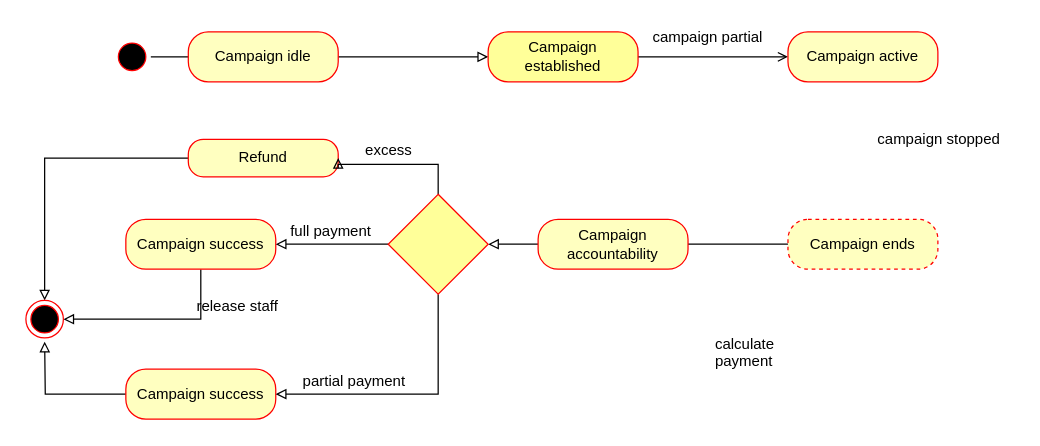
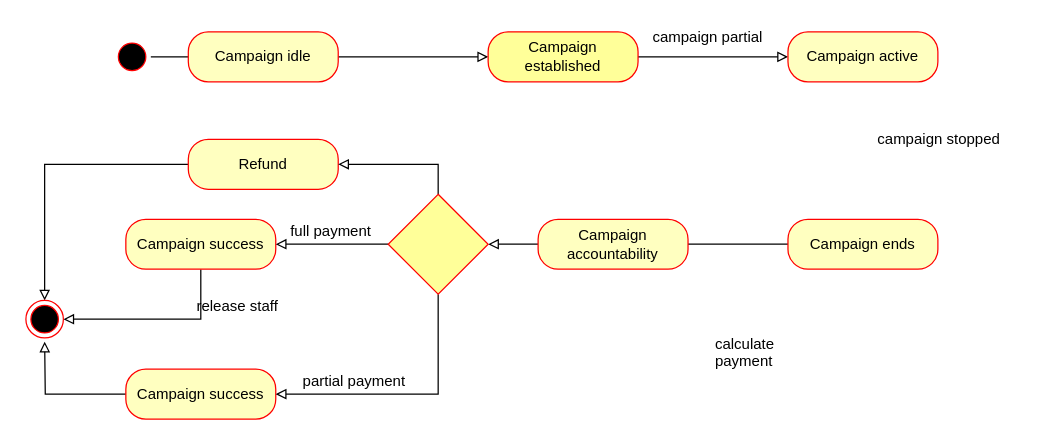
- <mxCell id="12" value="" style="edgeStyle=orthogonalEdgeStyle;rounded=0;orthogonalLoop=1;jettySize=auto;html=1;endArrow=open;endFill=0;" edge="1" parent="1" source="13" target="14"><mxGeometry relative="1" as="geometry" /></mxCell>
+ <mxCell id="12" value="" style="edgeStyle=orthogonalEdgeStyle;rounded=0;orthogonalLoop=1;jettySize=auto;html=1;endArrow=block;endFill=0;" edge="1" parent="1" source="13" target="14"><mxGeometry relative="1" as="geometry" /></mxCell>
- <mxCell id="26" value="excess" style="text;html=1;resizable=0;points=[];autosize=1;align=left;verticalAlign=top;spacingTop=-4;" vertex="1" parent="1"><mxGeometry x="290" y="110" width="50" height="20" as="geometry" /></mxCell>
- <mxCell id="7" value="Refund" style="rounded=1;whiteSpace=wrap;html=1;arcSize=40;fontColor=#000000;fillColor=#ffffc0;strokeColor=#ff0000;" vertex="1" parent="1"><mxGeometry x="150" y="111" width="120" height="30" as="geometry" /></mxCell>
+ <mxCell id="7" value="Refund" style="rounded=1;whiteSpace=wrap;html=1;arcSize=40;fontColor=#000000;fillColor=#ffffc0;strokeColor=#ff0000;" vertex="1" parent="1"><mxGeometry x="150" y="111" width="120" height="40" as="geometry" /></mxCell>
- <mxCell id="16" value="Campaign ends" style="rounded=1;whiteSpace=wrap;html=1;arcSize=40;fontColor=#000000;fillColor=#ffffc0;strokeColor=#ff0000;dashed=1;" vertex="1" parent="1"><mxGeometry x="630" y="175" width="120" height="40" as="geometry" /></mxCell>
+ <mxCell id="16" value="Campaign ends" style="rounded=1;whiteSpace=wrap;html=1;arcSize=40;fontColor=#000000;fillColor=#ffffc0;strokeColor=#ff0000;" vertex="1" parent="1"><mxGeometry x="630" y="175" width="120" height="40" as="geometry" /></mxCell>
